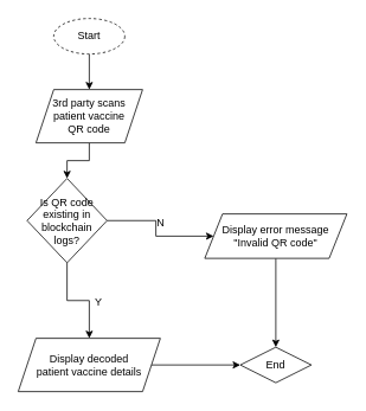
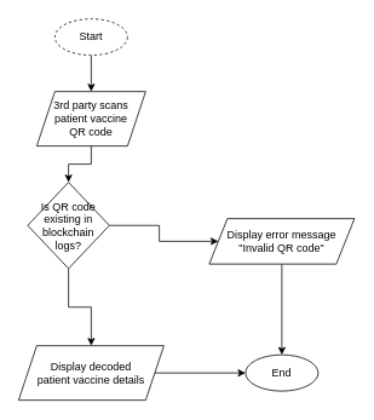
- <mxCell id="14" value="N" style="text;html=1;align=center;verticalAlign=middle;resizable=0;points=[];autosize=1;strokeColor=none;fillColor=none;" vertex="1" parent="1"><mxGeometry x="170" y="240" width="20" height="20" as="geometry" /></mxCell>
- <mxCell id="15" value="Y" style="text;html=1;align=center;verticalAlign=middle;resizable=0;points=[];autosize=1;strokeColor=none;fillColor=none;" vertex="1" parent="1"><mxGeometry x="100" y="330" width="20" height="20" as="geometry" /></mxCell>
- <mxCell id="13" value="End" style="rhombus;whiteSpace=wrap;html=1;" vertex="1" parent="1"><mxGeometry x="270" y="390" width="80" height="40" as="geometry" /></mxCell>
+ <mxCell id="13" value="End" style="ellipse;whiteSpace=wrap;html=1;" vertex="1" parent="1"><mxGeometry x="270" y="390" width="80" height="40" as="geometry" /></mxCell>
